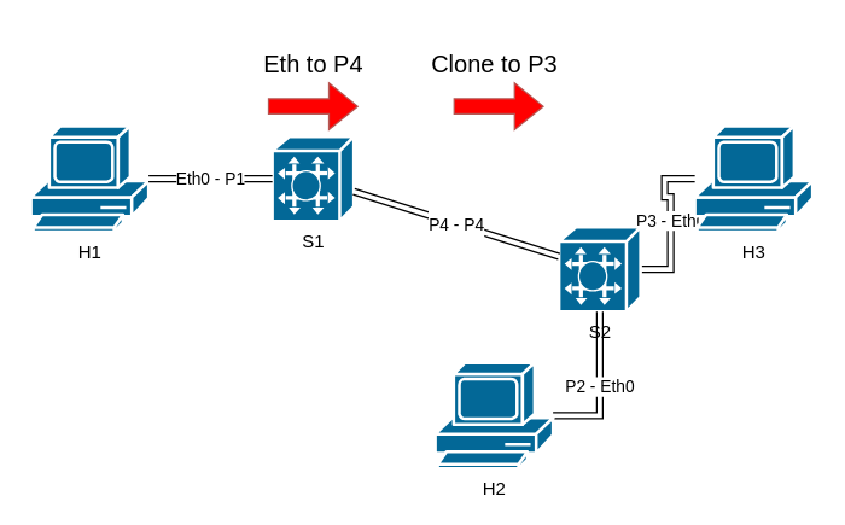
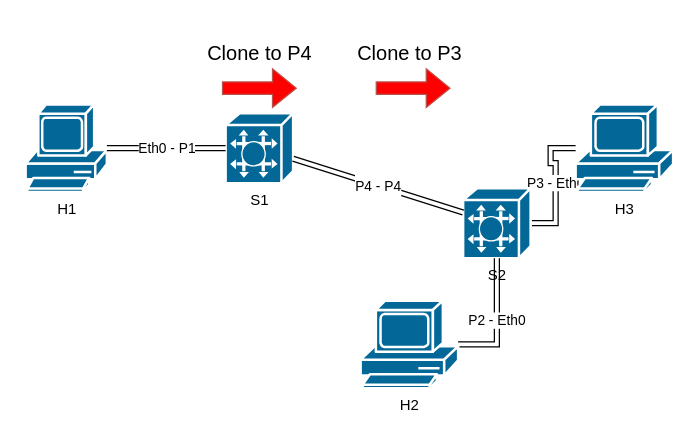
- <mxCell id="9" value="&lt;font style=&quot;font-size: 16px&quot;&gt;Eth to P4&lt;br&gt;&lt;/font&gt;" style="text;html=1;align=center;verticalAlign=middle;resizable=0;points=[];autosize=1;strokeColor=none;fillColor=none;fontSize=24;" parent="1" vertex="1"><mxGeometry x="157" y="20" width="100" height="40" as="geometry" /></mxCell>
+ <mxCell id="9" value="&lt;font style=&quot;font-size: 16px&quot;&gt;Clone to P4&lt;br&gt;&lt;/font&gt;" style="text;html=1;align=center;verticalAlign=middle;resizable=0;points=[];autosize=1;strokeColor=none;fillColor=none;fontSize=24;" parent="1" vertex="1"><mxGeometry x="157" y="20" width="100" height="40" as="geometry" /></mxCell>
- <mxCell id="4" value="H1" style="shape=mxgraph.cisco.computers_and_peripherals.pc;sketch=0;html=1;pointerEvents=1;dashed=0;fillColor=#036897;strokeColor=#ffffff;strokeWidth=2;verticalLabelPosition=bottom;verticalAlign=top;align=center;outlineConnect=0;" parent="1" vertex="1"><mxGeometry x="20" y="83" width="78" height="70" as="geometry" /></mxCell>
+ <mxCell id="4" value="H1" style="shape=mxgraph.cisco.computers_and_peripherals.pc;sketch=0;html=1;pointerEvents=1;dashed=0;fillColor=#036897;strokeColor=#ffffff;strokeWidth=2;verticalLabelPosition=bottom;verticalAlign=top;align=center;outlineConnect=0;" parent="1" vertex="1"><mxGeometry x="20" y="83" width="65" height="70" as="geometry" /></mxCell>
